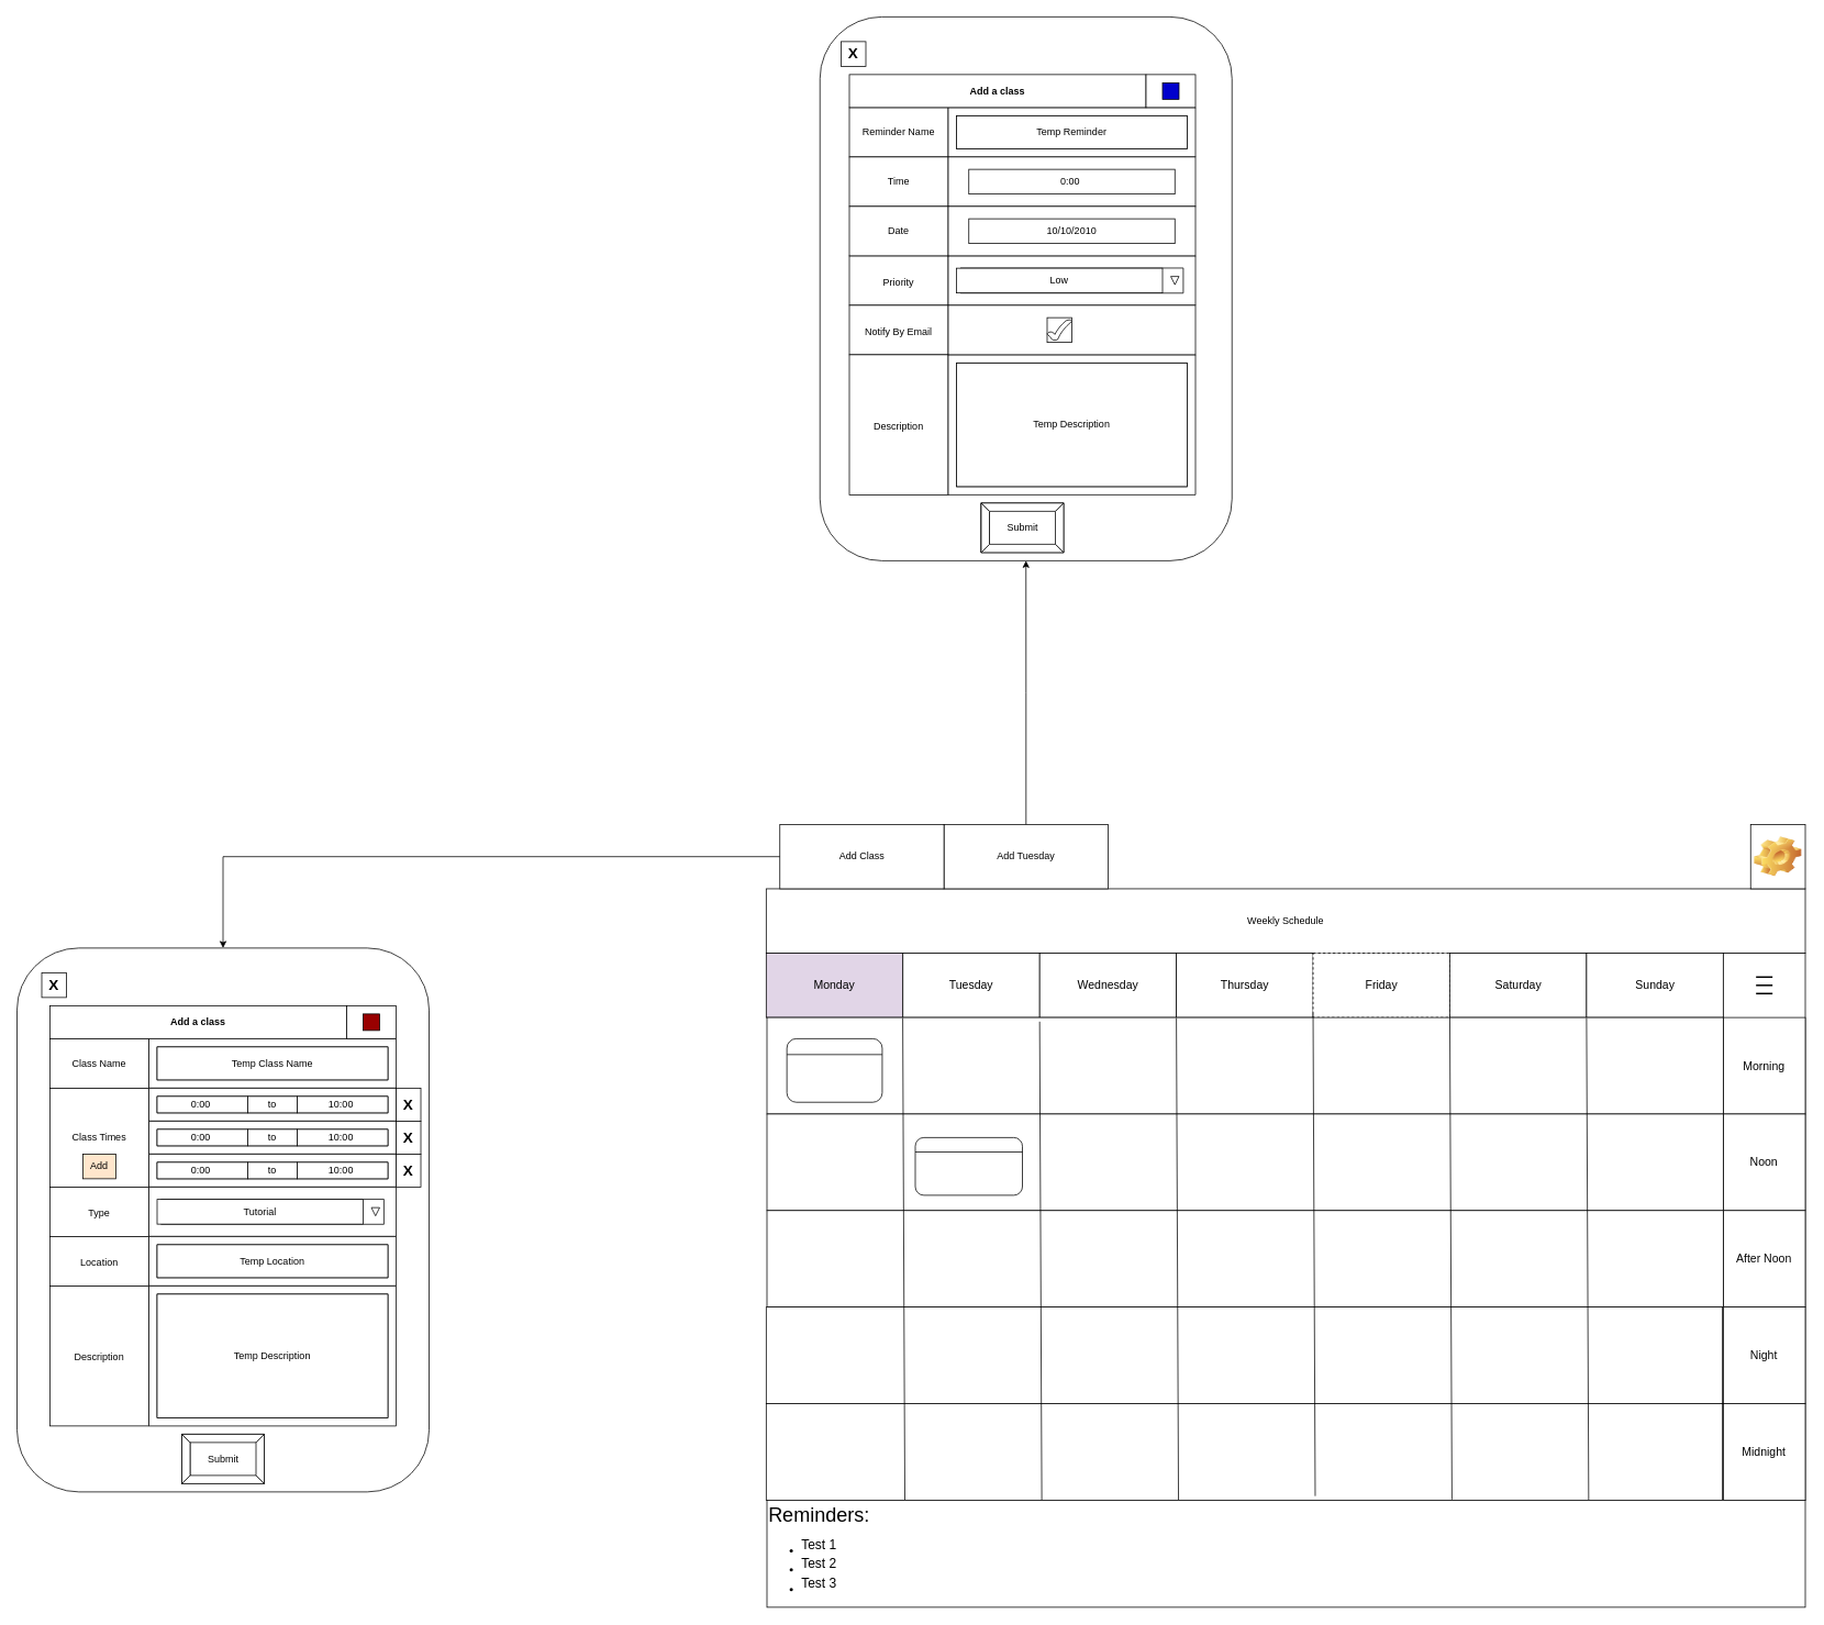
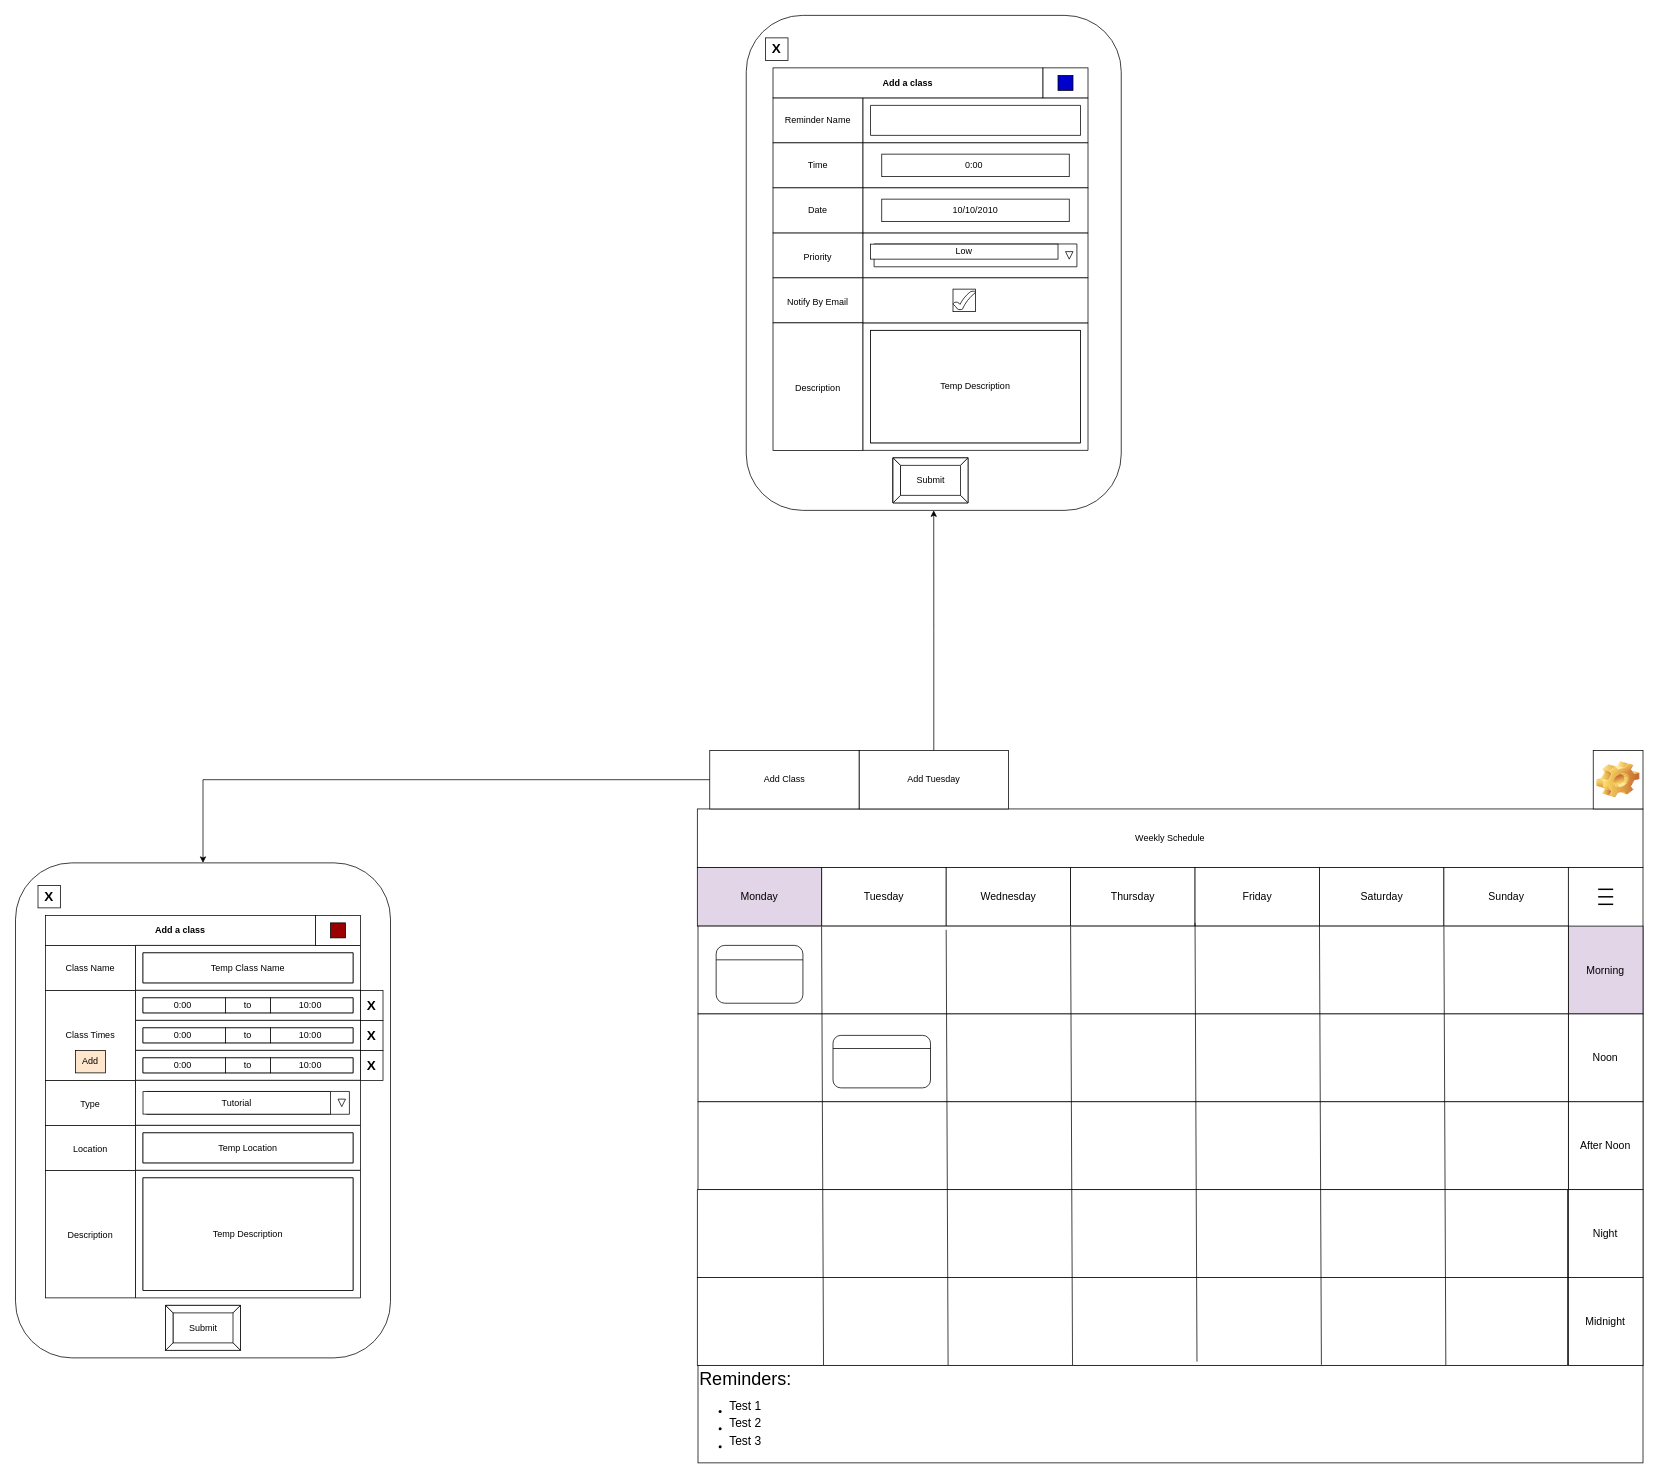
- <mxCell id="83" value="Temp Reminder" style="rounded=0;whiteSpace=wrap;html=1;" parent="1" vertex="1"><mxGeometry x="1160" y="140" width="280" height="40" as="geometry" /></mxCell>
- <mxCell id="90" value="Low" style="rounded=0;whiteSpace=wrap;html=1;fontSize=12;" parent="1" vertex="1"><mxGeometry x="1160" y="325" width="250" height="30" as="geometry" /></mxCell>
+ <mxCell id="90" value="Low" style="rounded=0;whiteSpace=wrap;html=1;fontSize=12;" parent="1" vertex="1"><mxGeometry x="1160" y="325" width="250" height="20" as="geometry" /></mxCell>
- <mxCell id="11" value="Friday" style="rounded=0;whiteSpace=wrap;html=1;fontSize=14;align=center;dashed=1;" parent="2" vertex="1"><mxGeometry x="862.727" y="156.19" width="165.909" height="78.095" as="geometry" /></mxCell>
+ <mxCell id="11" value="Friday" style="rounded=0;whiteSpace=wrap;html=1;fontSize=14;align=center;" parent="2" vertex="1"><mxGeometry x="862.727" y="156.19" width="165.909" height="78.095" as="geometry" /></mxCell>
- <mxCell id="16" value="Morning" style="rounded=0;whiteSpace=wrap;html=1;fontSize=14;align=center;" parent="2" vertex="1"><mxGeometry x="1360.455" y="234.286" width="99.545" height="117.143" as="geometry" /></mxCell>
+ <mxCell id="16" value="Morning" style="rounded=0;whiteSpace=wrap;html=1;fontSize=14;align=center;fillColor=#e1d5e7;" parent="2" vertex="1"><mxGeometry x="1360.455" y="234.286" width="99.545" height="117.143" as="geometry" /></mxCell>
